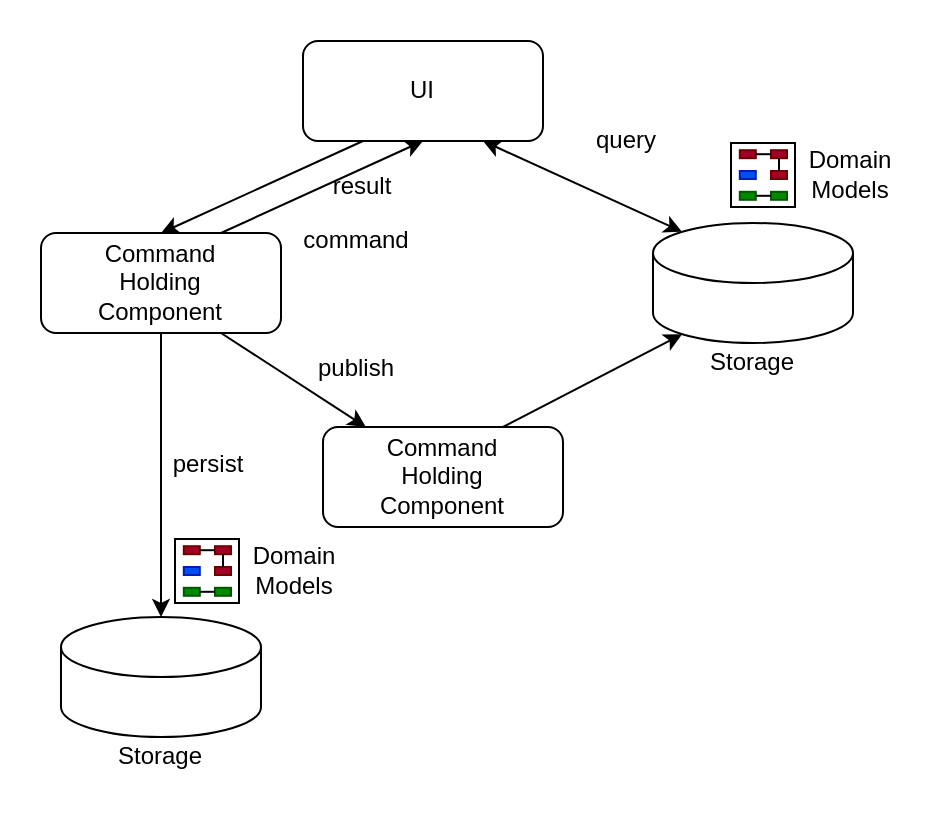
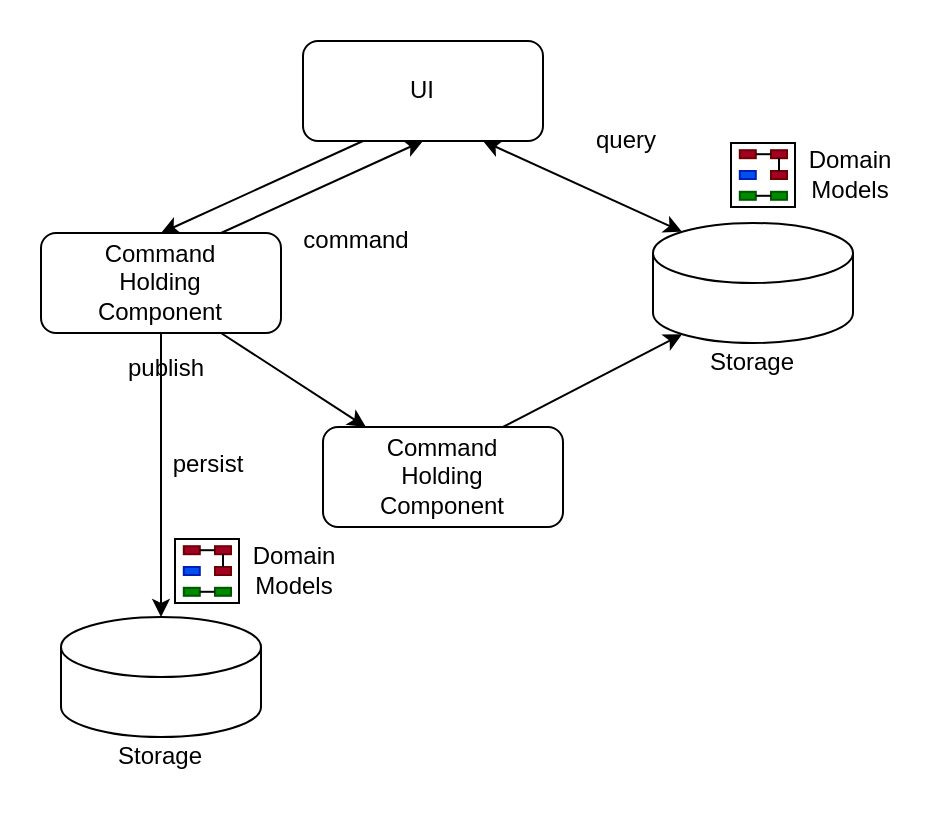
- <mxCell id="12" value="result" style="text;html=1;strokeColor=none;fillColor=none;align=center;verticalAlign=middle;whiteSpace=wrap;rounded=0;" vertex="1" parent="1"><mxGeometry x="161" y="83" width="40" height="20" as="geometry" /></mxCell>
- <mxCell id="14" value="publish" style="text;html=1;strokeColor=none;fillColor=none;align=center;verticalAlign=middle;whiteSpace=wrap;rounded=0;" vertex="1" parent="1"><mxGeometry x="158" y="174" width="40" height="20" as="geometry" /></mxCell>
+ <mxCell id="14" value="publish" style="text;html=1;strokeColor=none;fillColor=none;align=center;verticalAlign=middle;whiteSpace=wrap;rounded=0;" vertex="1" parent="1"><mxGeometry x="63" y="174" width="40" height="20" as="geometry" /></mxCell>
